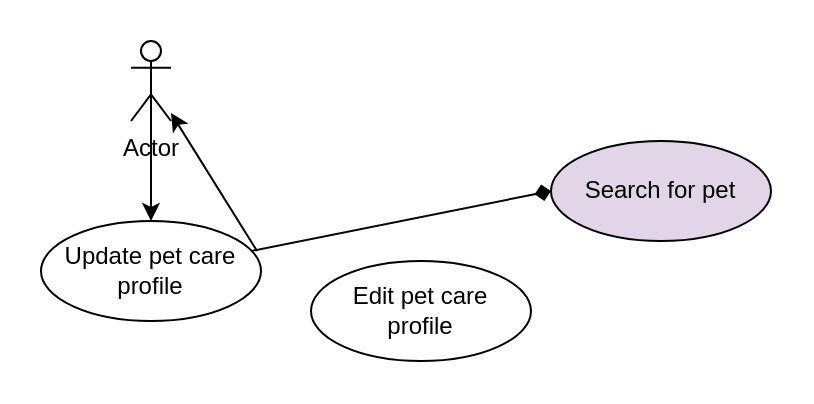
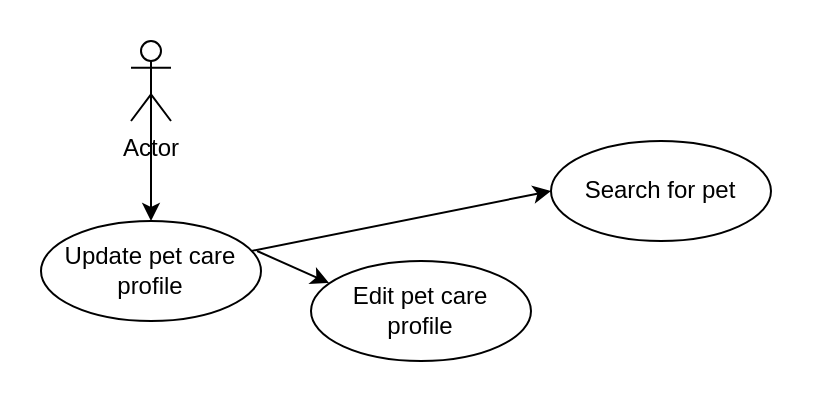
- <mxCell id="8" value="" style="endArrow=classic;html=1;rounded=0;exitX=0.982;exitY=0.3;exitDx=0;exitDy=0;exitPerimeter=0;" edge="1" parent="1" source="4" target="3"><mxGeometry width="50" height="50" relative="1" as="geometry"><mxPoint x="119" y="125" as="sourcePoint" /><mxPoint x="205" y="75" as="targetPoint" /></mxGeometry></mxCell>
+ <mxCell id="8" value="" style="endArrow=classic;html=1;rounded=0;entryX=0.082;entryY=0.22;entryDx=0;entryDy=0;entryPerimeter=0;exitX=0.982;exitY=0.3;exitDx=0;exitDy=0;exitPerimeter=0;" edge="1" parent="1" source="4" target="5"><mxGeometry width="50" height="50" relative="1" as="geometry"><mxPoint x="119" y="125" as="sourcePoint" /><mxPoint x="205" y="75" as="targetPoint" /></mxGeometry></mxCell>
- <mxCell id="6" value="Search for pet" style="ellipse;whiteSpace=wrap;html=1;fillColor=#e1d5e7;" vertex="1" parent="1"><mxGeometry x="275" y="70" width="110" height="50" as="geometry" /></mxCell>
+ <mxCell id="6" value="Search for pet" style="ellipse;whiteSpace=wrap;html=1;" vertex="1" parent="1"><mxGeometry x="275" y="70" width="110" height="50" as="geometry" /></mxCell>
- <mxCell id="7" value="" style="endArrow=diamond;html=1;rounded=0;entryX=0;entryY=0.5;entryDx=0;entryDy=0;" edge="1" parent="1" source="4" target="6"><mxGeometry width="50" height="50" relative="1" as="geometry"><mxPoint x="55" y="80" as="sourcePoint" /><mxPoint x="105" y="30" as="targetPoint" /></mxGeometry></mxCell>
+ <mxCell id="7" value="" style="endArrow=classic;html=1;rounded=0;entryX=0;entryY=0.5;entryDx=0;entryDy=0;" edge="1" parent="1" source="4" target="6"><mxGeometry width="50" height="50" relative="1" as="geometry"><mxPoint x="55" y="80" as="sourcePoint" /><mxPoint x="105" y="30" as="targetPoint" /></mxGeometry></mxCell>
